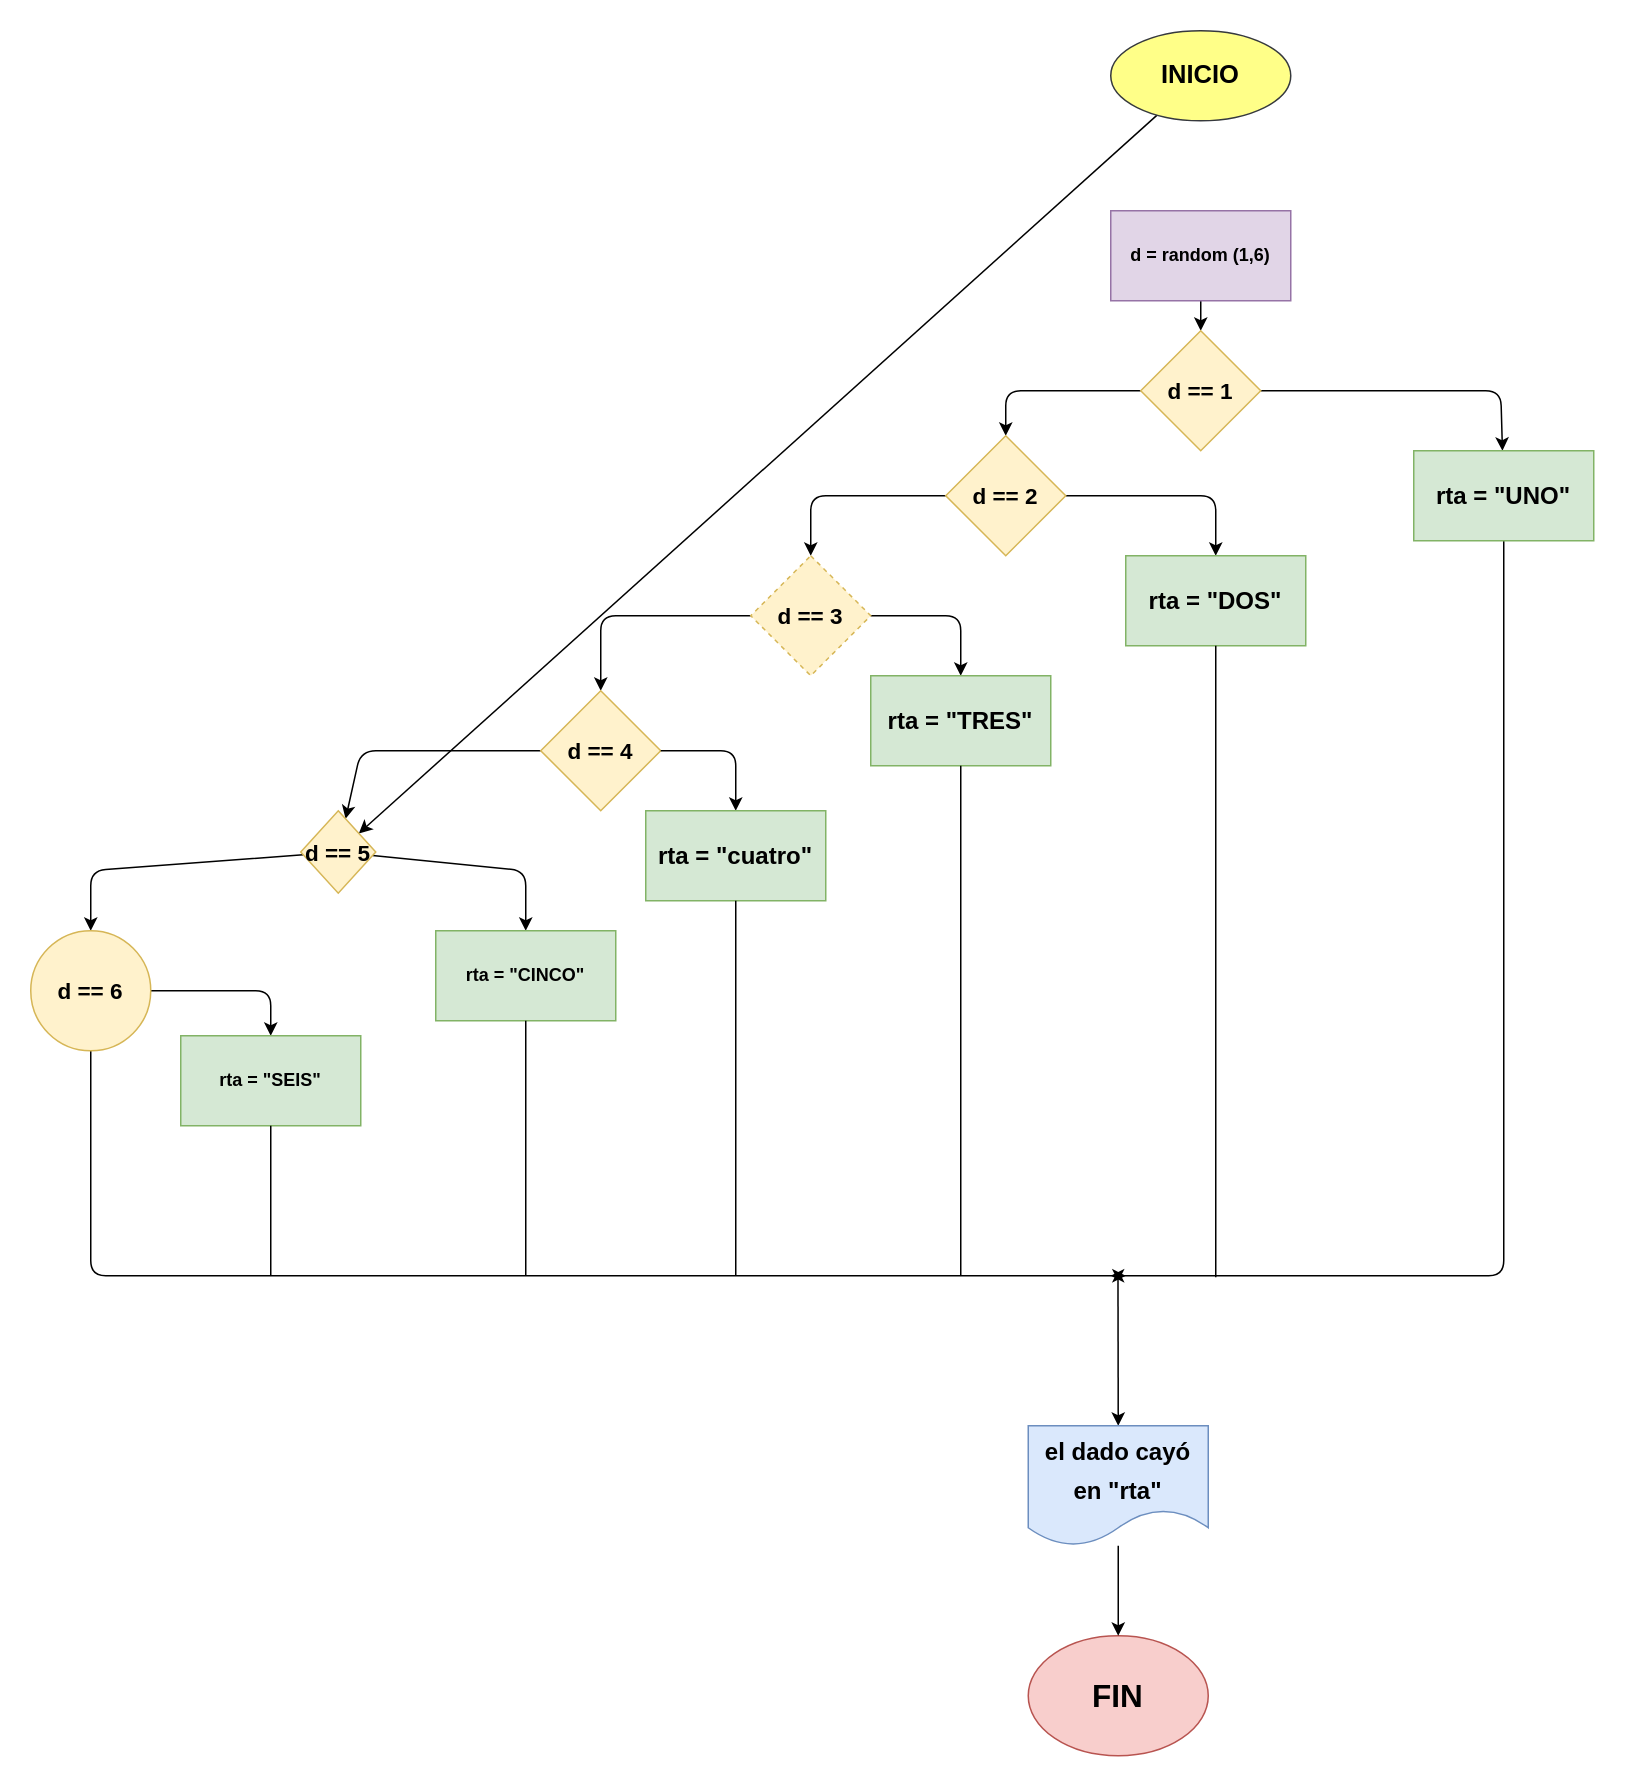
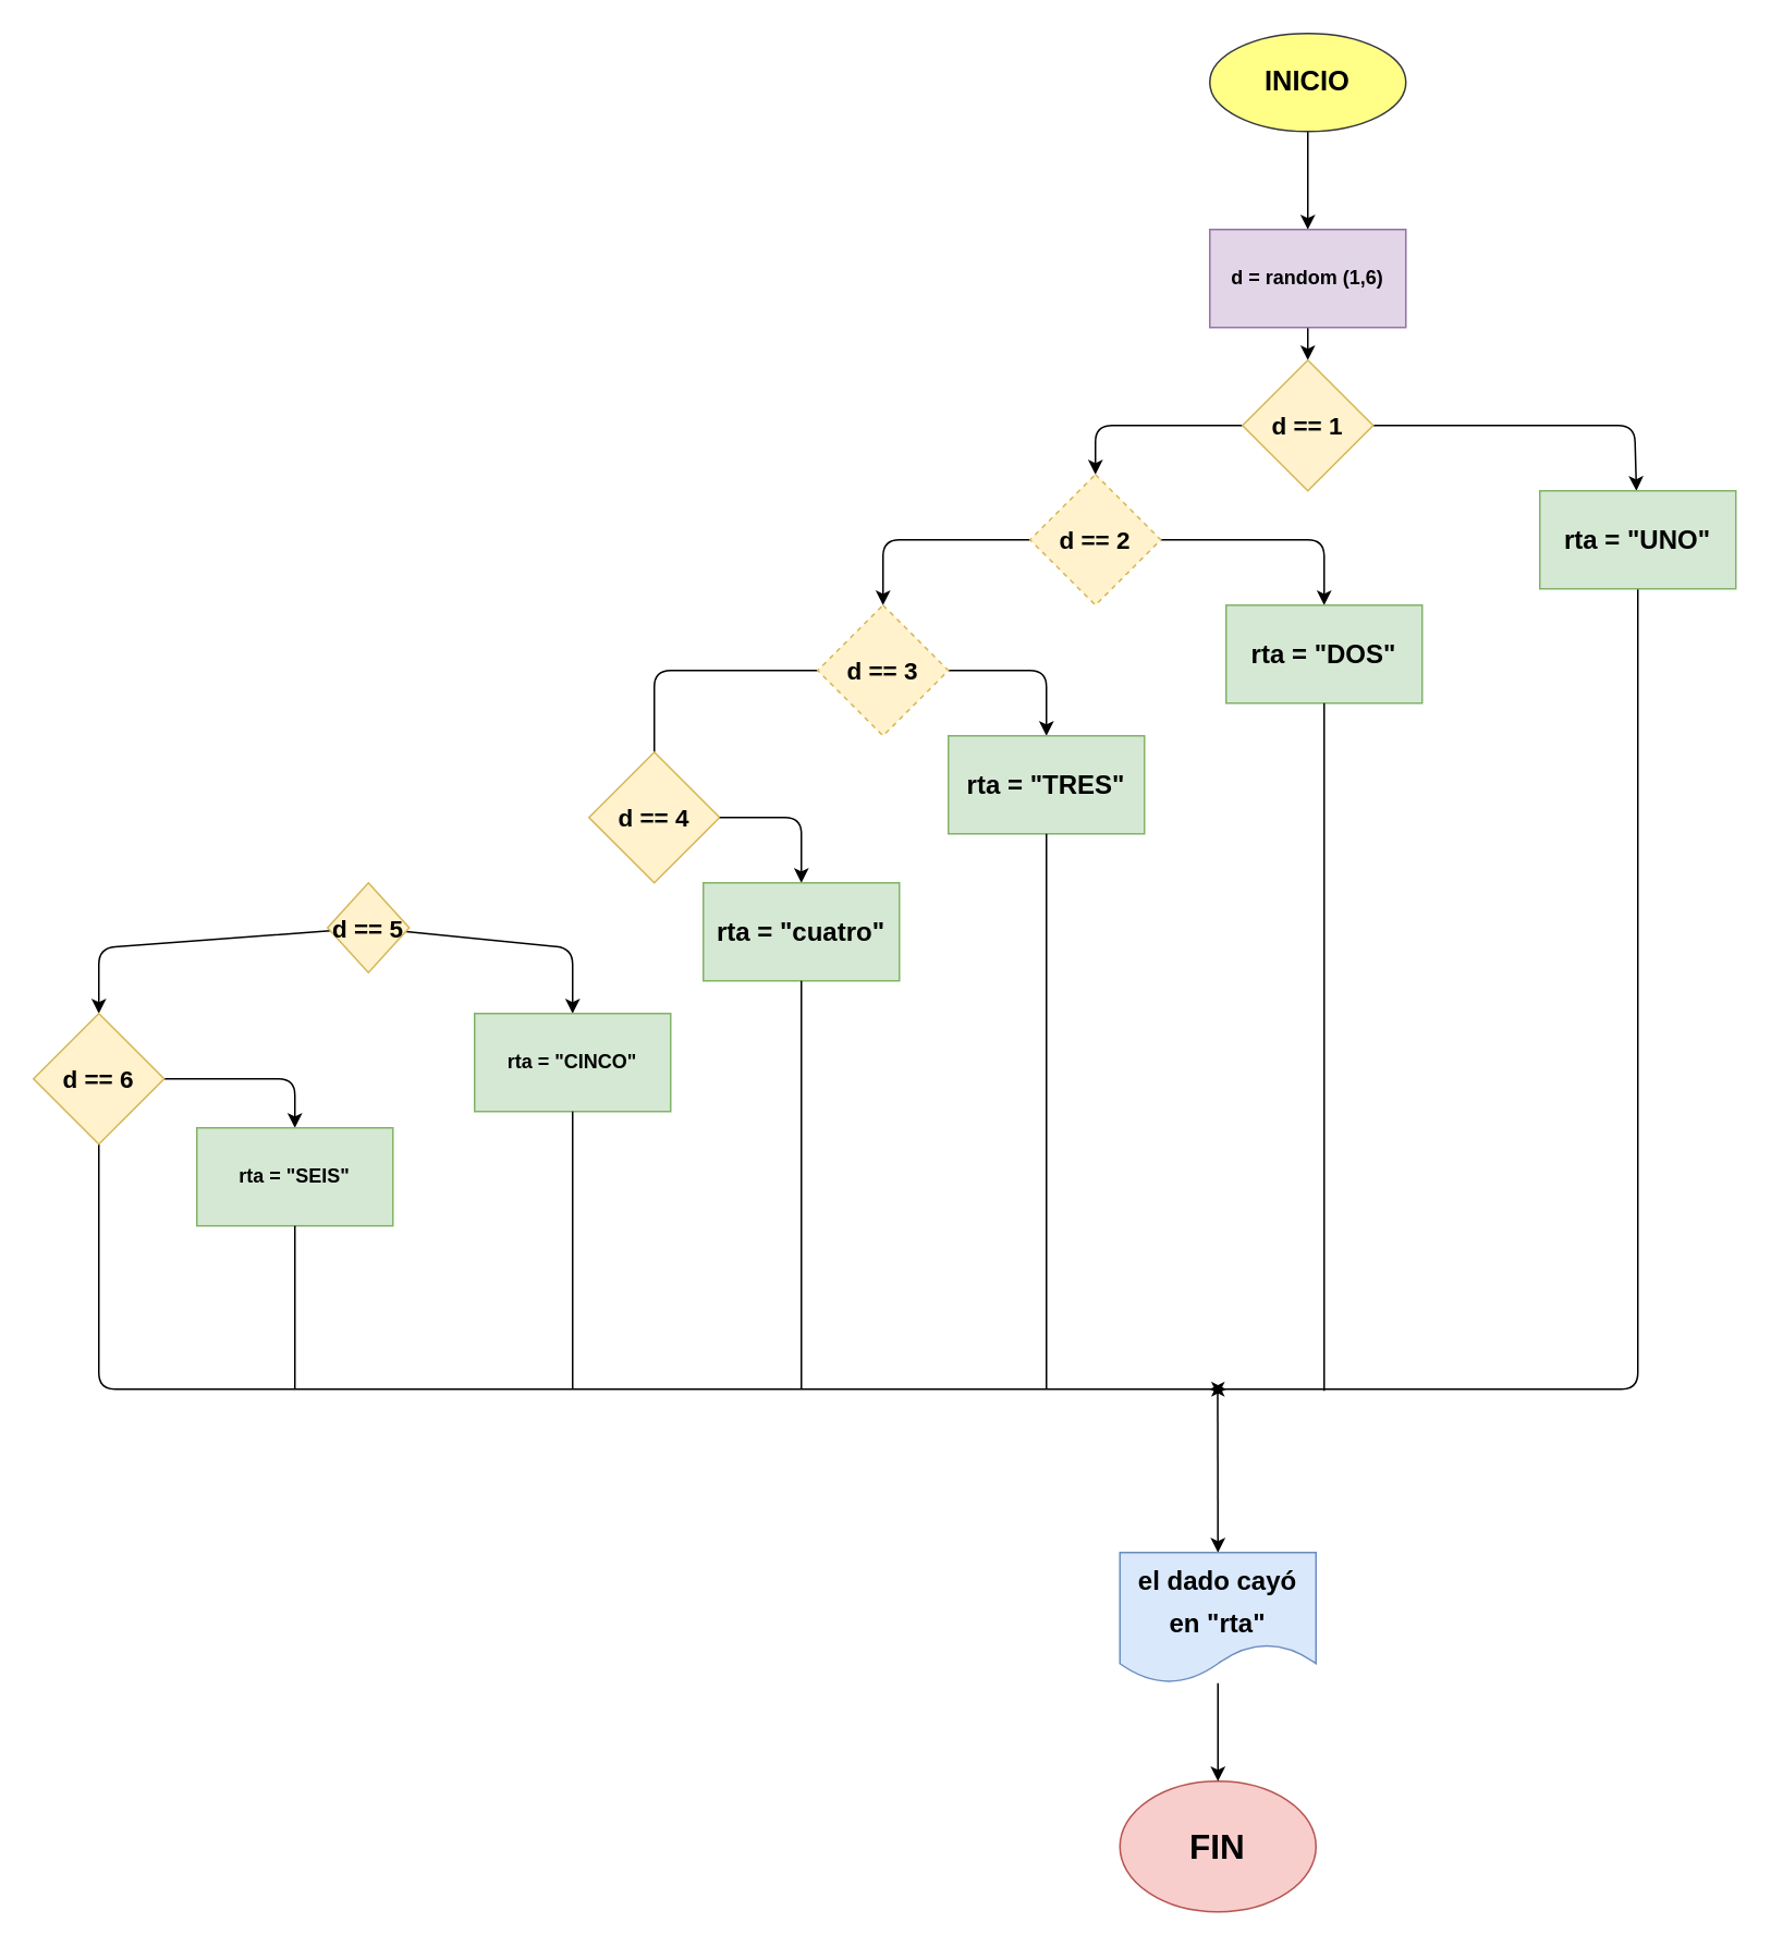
- <mxCell id="2" value="" style="edgeStyle=none;html=1;" edge="1" parent="1" source="3" target="25"><mxGeometry relative="1" as="geometry" /></mxCell>
+ <mxCell id="2" value="" style="edgeStyle=none;html=1;" edge="1" parent="1" source="3" target="5"><mxGeometry relative="1" as="geometry" /></mxCell>
- <mxCell id="13" value="&lt;b&gt;&lt;font style=&quot;font-size: 15px;&quot; color=&quot;#000000&quot;&gt;d == 2&lt;/font&gt;&lt;/b&gt;" style="rhombus;whiteSpace=wrap;html=1;fillColor=#fff2cc;strokeColor=#d6b656;" vertex="1" parent="1"><mxGeometry x="630" y="290" width="80" height="80" as="geometry" /></mxCell>
+ <mxCell id="13" value="&lt;b&gt;&lt;font style=&quot;font-size: 15px;&quot; color=&quot;#000000&quot;&gt;d == 2&lt;/font&gt;&lt;/b&gt;" style="rhombus;whiteSpace=wrap;html=1;fillColor=#fff2cc;strokeColor=#d6b656;dashed=1;" vertex="1" parent="1"><mxGeometry x="630" y="290" width="80" height="80" as="geometry" /></mxCell>
- <mxCell id="16" value="" style="edgeStyle=none;html=1;fontSize=16;fontColor=#000000;" edge="1" parent="1" source="17" target="20"><mxGeometry relative="1" as="geometry"><Array as="points"><mxPoint x="400" y="410" /></Array></mxGeometry></mxCell>
+ <mxCell id="16" value="" style="edgeStyle=none;html=1;fontSize=16;fontColor=#000000;endArrow=none;" edge="1" parent="1" source="17" target="20"><mxGeometry relative="1" as="geometry"><Array as="points"><mxPoint x="400" y="410" /></Array></mxGeometry></mxCell>
- <mxCell id="19" value="" style="edgeStyle=none;html=1;fontSize=16;fontColor=#000000;" edge="1" parent="1" source="20" target="25"><mxGeometry relative="1" as="geometry"><Array as="points"><mxPoint x="240" y="500" /></Array></mxGeometry></mxCell>
- <mxCell id="29" value="&lt;b&gt;&lt;font style=&quot;font-size: 15px;&quot; color=&quot;#000000&quot;&gt;d == 6&lt;/font&gt;&lt;/b&gt;" style="ellipse;whiteSpace=wrap;html=1;fillColor=#fff2cc;strokeColor=#d6b656;" vertex="1" parent="1"><mxGeometry x="20" y="620" width="80" height="80" as="geometry" /></mxCell>
+ <mxCell id="29" value="&lt;b&gt;&lt;font style=&quot;font-size: 15px;&quot; color=&quot;#000000&quot;&gt;d == 6&lt;/font&gt;&lt;/b&gt;" style="rhombus;whiteSpace=wrap;html=1;fillColor=#fff2cc;strokeColor=#d6b656;" vertex="1" parent="1"><mxGeometry x="20" y="620" width="80" height="80" as="geometry" /></mxCell>
